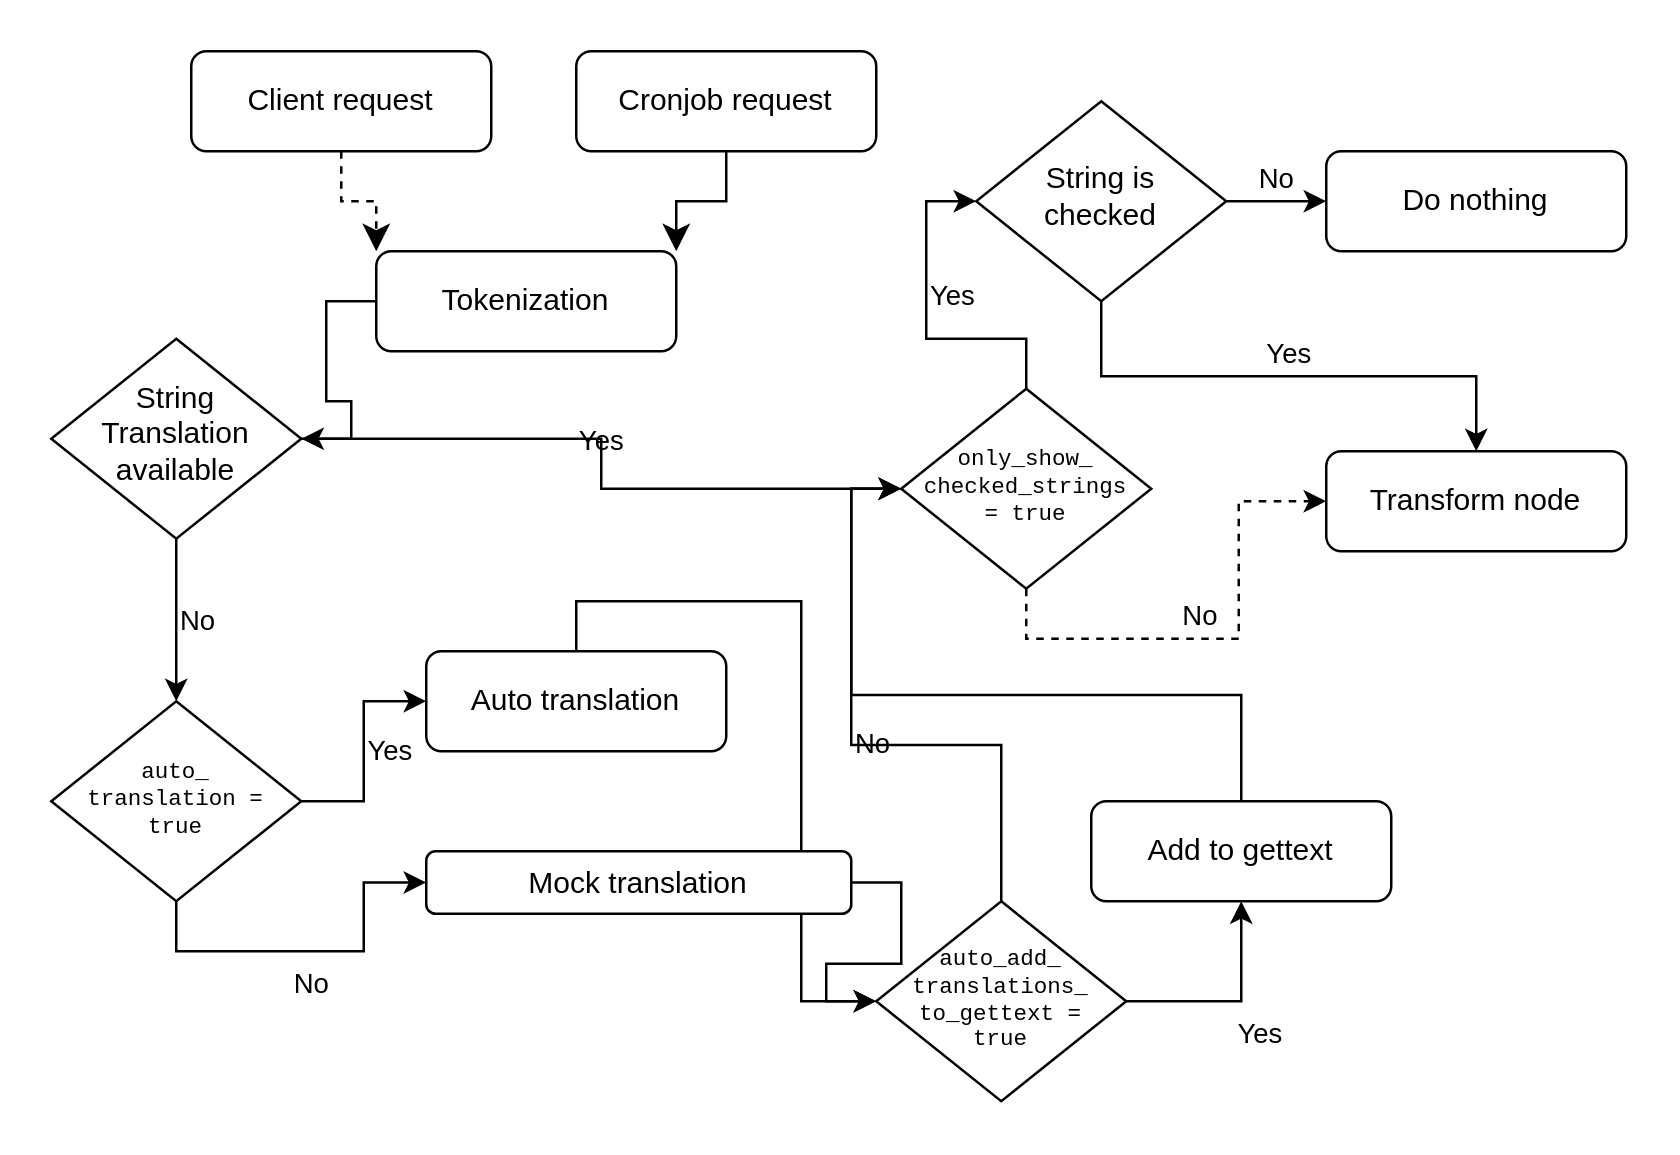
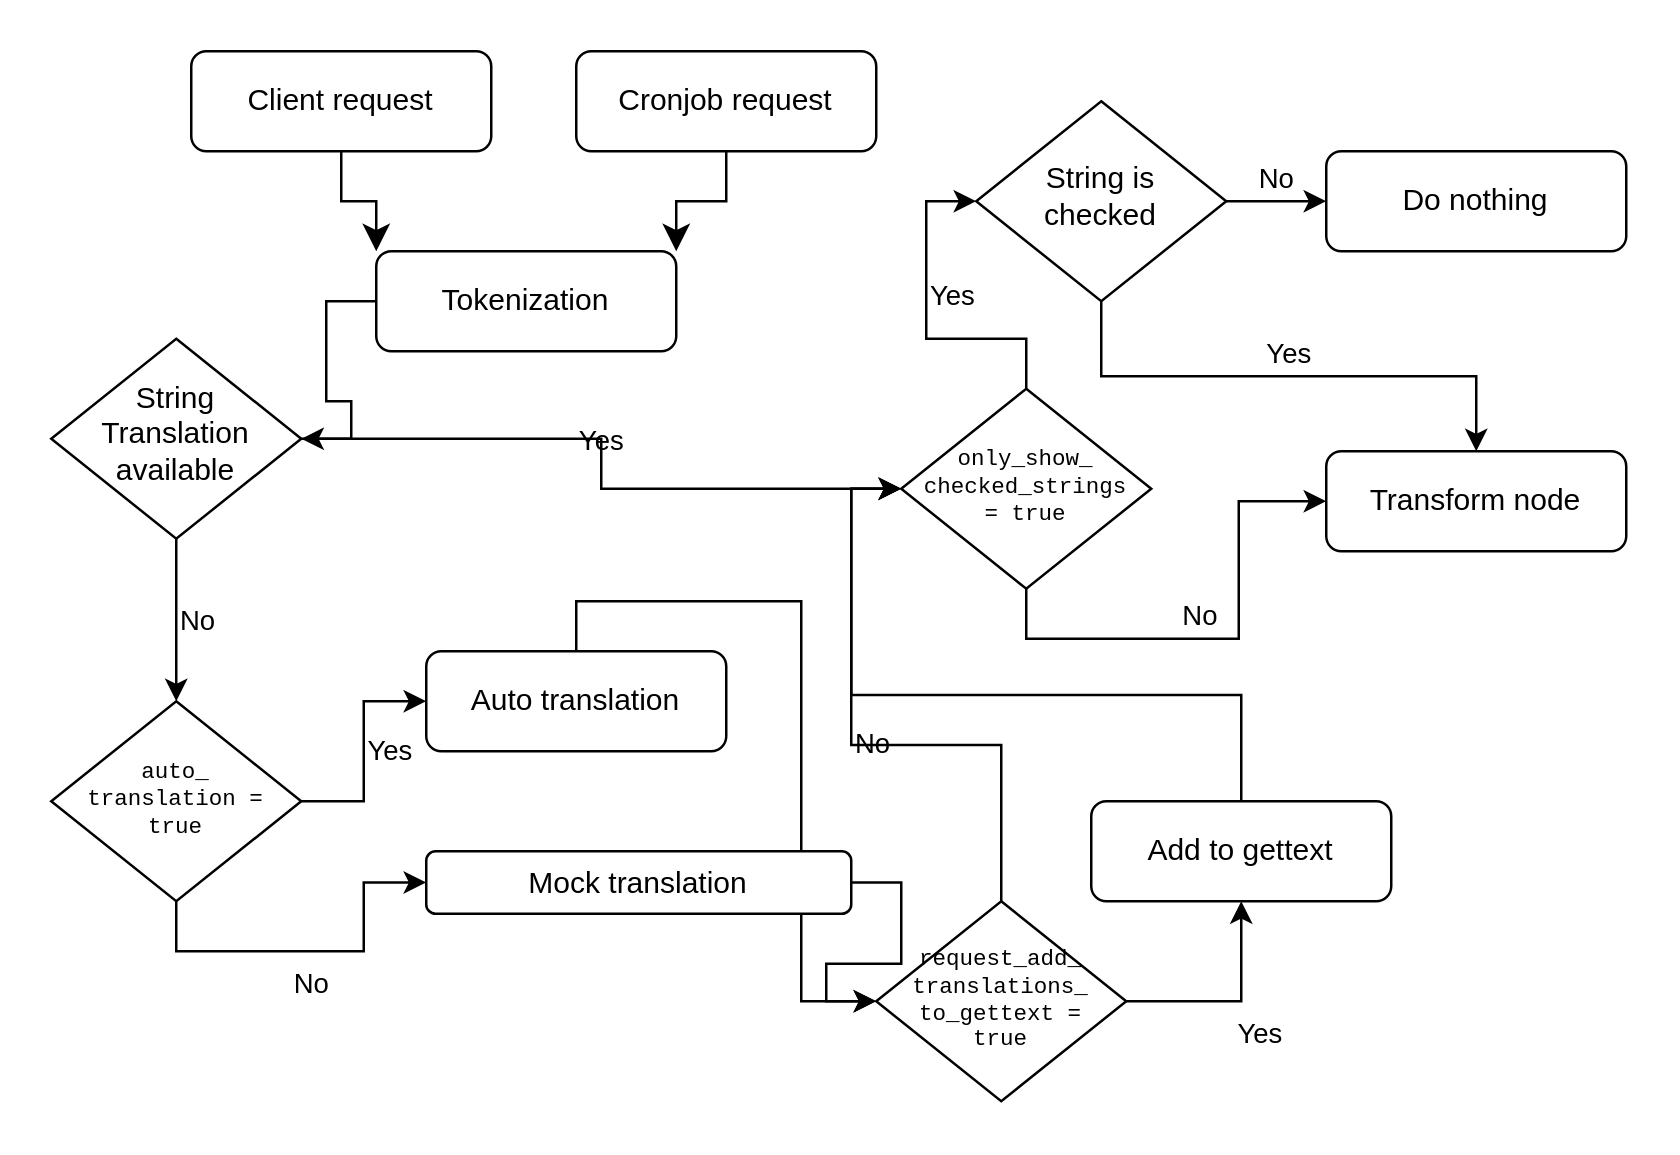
- <mxCell id="9" value="" style="rounded=0;html=1;jettySize=auto;orthogonalLoop=1;fontSize=11;endArrow=classic;endFill=1;endSize=8;strokeWidth=1;shadow=0;labelBackgroundColor=none;exitX=0.5;exitY=1;exitDx=0;exitDy=0;entryX=0;entryY=0;entryDx=0;entryDy=0;edgeStyle=orthogonalEdgeStyle;dashed=1;" parent="1" source="2" target="6" edge="1"><mxGeometry relative="1" as="geometry"><mxPoint x="-10" y="108" as="targetPoint" /></mxGeometry></mxCell>
+ <mxCell id="9" value="" style="rounded=0;html=1;jettySize=auto;orthogonalLoop=1;fontSize=11;endArrow=classic;endFill=1;endSize=8;strokeWidth=1;shadow=0;labelBackgroundColor=none;exitX=0.5;exitY=1;exitDx=0;exitDy=0;entryX=0;entryY=0;entryDx=0;entryDy=0;edgeStyle=orthogonalEdgeStyle;" parent="1" source="2" target="6" edge="1"><mxGeometry relative="1" as="geometry"><mxPoint x="-10" y="108" as="targetPoint" /></mxGeometry></mxCell>
- <mxCell id="16" value="No" style="edgeStyle=orthogonalEdgeStyle;rounded=0;comic=0;orthogonalLoop=1;jettySize=auto;html=1;shadow=0;labelBackgroundColor=none;endArrow=classic;endFill=1;labelPosition=left;verticalLabelPosition=top;align=right;verticalAlign=bottom;entryX=0;entryY=0.5;entryDx=0;entryDy=0;exitX=0.5;exitY=1;exitDx=0;exitDy=0;dashed=1;" edge="1" parent="1" source="17" target="21"><mxGeometry relative="1" as="geometry"><mxPoint x="220" y="270" as="targetPoint" /></mxGeometry></mxCell>
+ <mxCell id="16" value="No" style="edgeStyle=orthogonalEdgeStyle;rounded=0;comic=0;orthogonalLoop=1;jettySize=auto;html=1;shadow=0;labelBackgroundColor=none;endArrow=classic;endFill=1;labelPosition=left;verticalLabelPosition=top;align=right;verticalAlign=bottom;entryX=0;entryY=0.5;entryDx=0;entryDy=0;exitX=0.5;exitY=1;exitDx=0;exitDy=0;" edge="1" parent="1" source="17" target="21"><mxGeometry relative="1" as="geometry"><mxPoint x="220" y="270" as="targetPoint" /></mxGeometry></mxCell>
- <mxCell id="28" value="&lt;font style=&quot;font-size: 9px&quot;&gt;auto_add_&lt;br&gt;translations_&lt;br&gt;to_gettext = true&lt;/font&gt;" style="rhombus;whiteSpace=wrap;html=1;shadow=0;fontFamily=Courier New;fontSize=9;align=center;strokeWidth=1;spacing=6;spacingTop=0;" vertex="1" parent="1"><mxGeometry x="350" y="360" width="100" height="80" as="geometry" /></mxCell>
+ <mxCell id="28" value="&lt;font style=&quot;font-size: 9px&quot;&gt;request_add_&lt;br&gt;translations_&lt;br&gt;to_gettext = true&lt;/font&gt;" style="rhombus;whiteSpace=wrap;html=1;shadow=0;fontFamily=Courier New;fontSize=9;align=center;strokeWidth=1;spacing=6;spacingTop=0;" vertex="1" parent="1"><mxGeometry x="350" y="360" width="100" height="80" as="geometry" /></mxCell>
